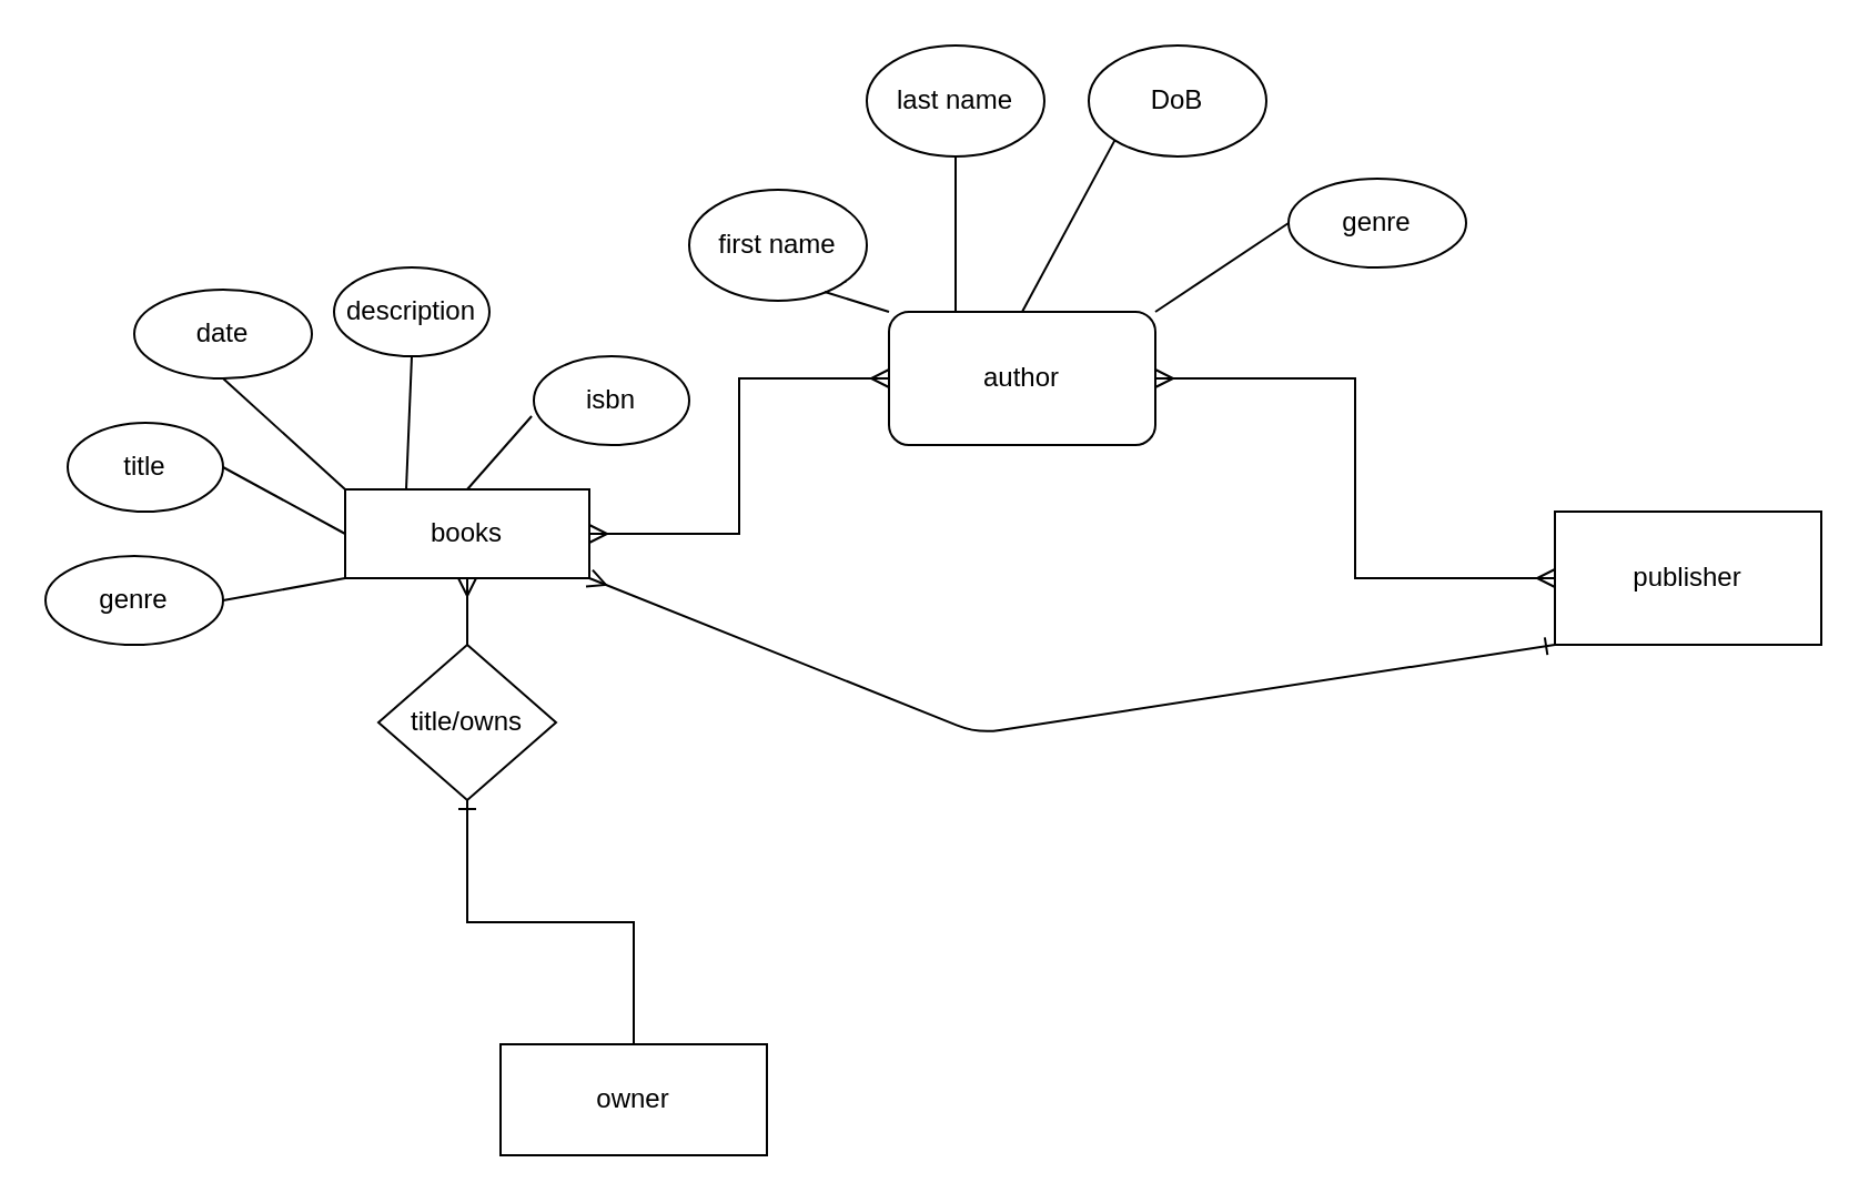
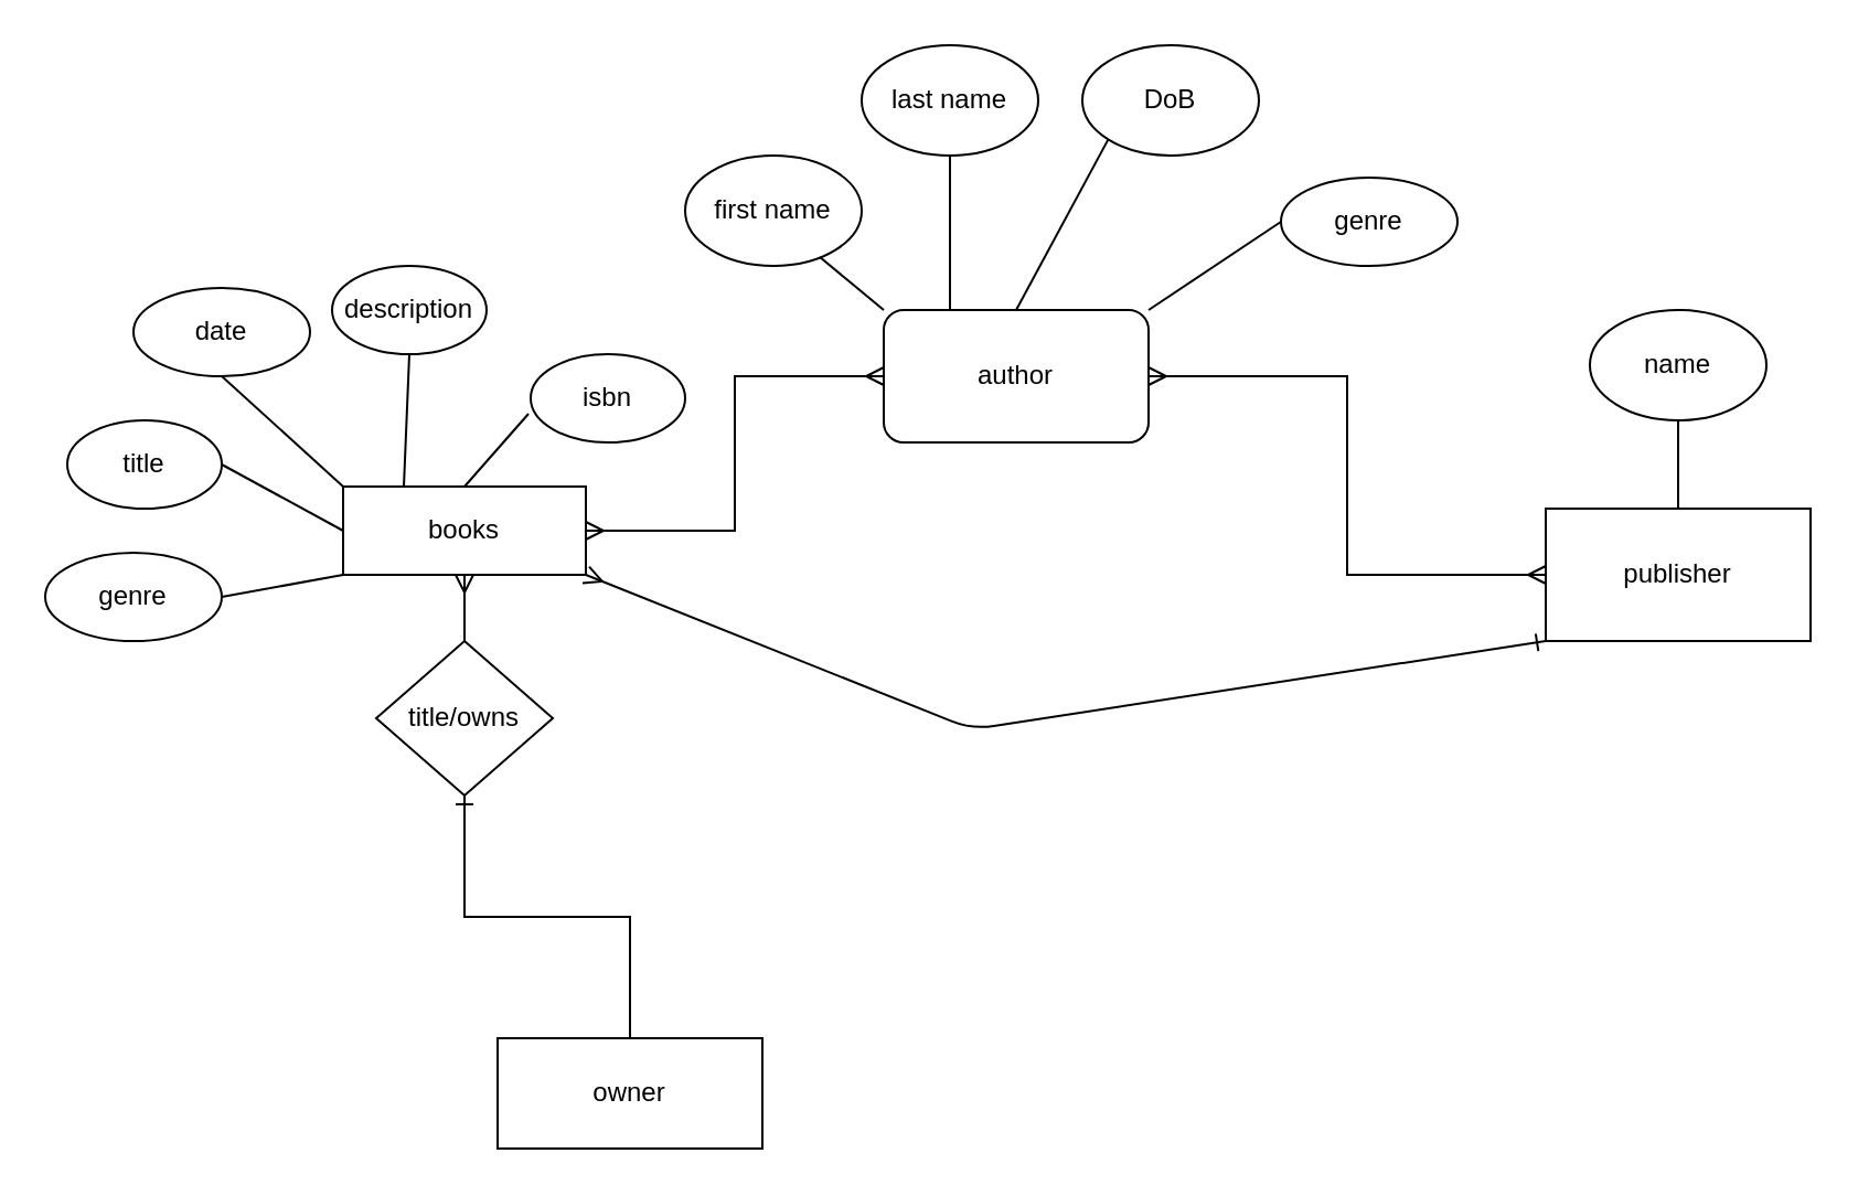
- <mxCell id="16" value="first name" style="ellipse;whiteSpace=wrap;html=1;" vertex="1" parent="1"><mxGeometry x="310" y="85" width="80" height="50" as="geometry" /></mxCell>
+ <mxCell id="16" value="first name" style="ellipse;whiteSpace=wrap;html=1;" vertex="1" parent="1"><mxGeometry x="310" y="70" width="80" height="50" as="geometry" /></mxCell>
+ <mxCell id="30" value="name" style="ellipse;whiteSpace=wrap;html=1;" vertex="1" parent="1"><mxGeometry x="720" y="140" width="80" height="50" as="geometry" /></mxCell>
+ <mxCell id="31" value="" style="endArrow=none;html=1;entryX=0.5;entryY=0;entryDx=0;entryDy=0;exitX=0.5;exitY=1;exitDx=0;exitDy=0;" edge="1" parent="1" source="30" target="7"><mxGeometry width="50" height="50" relative="1" as="geometry"><mxPoint x="470" y="360" as="sourcePoint" /><mxPoint x="520" y="310" as="targetPoint" /></mxGeometry></mxCell>
